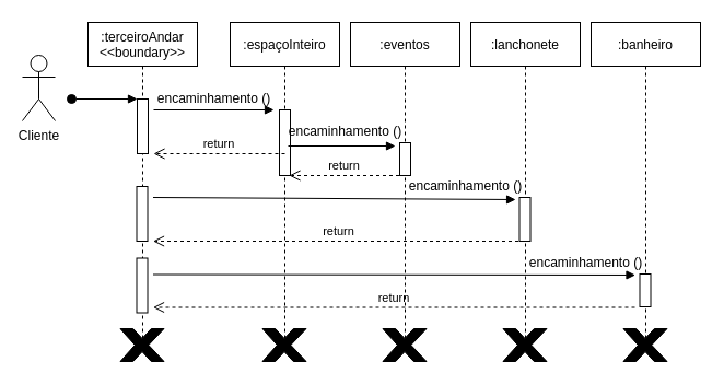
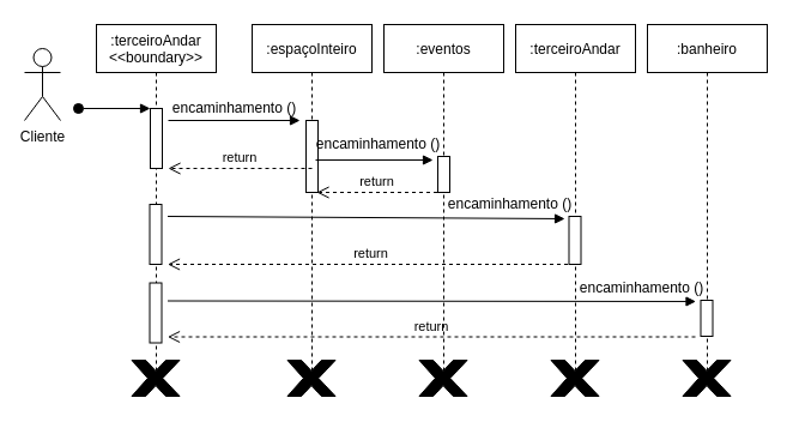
- <mxCell id="12" value=":lanchonete" style="shape=umlLifeline;perimeter=lifelinePerimeter;container=1;collapsible=0;recursiveResize=0;rounded=0;shadow=0;strokeWidth=1;" vertex="1" parent="1"><mxGeometry x="430" y="20" width="100" height="300" as="geometry" /></mxCell>
+ <mxCell id="12" value=":terceiroAndar" style="shape=umlLifeline;perimeter=lifelinePerimeter;container=1;collapsible=0;recursiveResize=0;rounded=0;shadow=0;strokeWidth=1;" vertex="1" parent="1"><mxGeometry x="430" y="20" width="100" height="300" as="geometry" /></mxCell>
- <mxCell id="9" value="Cliente" style="shape=umlActor;verticalLabelPosition=bottom;verticalAlign=top;html=1;outlineConnect=0;" vertex="1" parent="1"><mxGeometry x="20" y="50" width="30" height="60" as="geometry" /></mxCell>
+ <mxCell id="9" value="Cliente" style="shape=umlActor;verticalLabelPosition=bottom;verticalAlign=top;html=1;outlineConnect=0;" vertex="1" parent="1"><mxGeometry x="20" y="40" width="30" height="60" as="geometry" /></mxCell>
